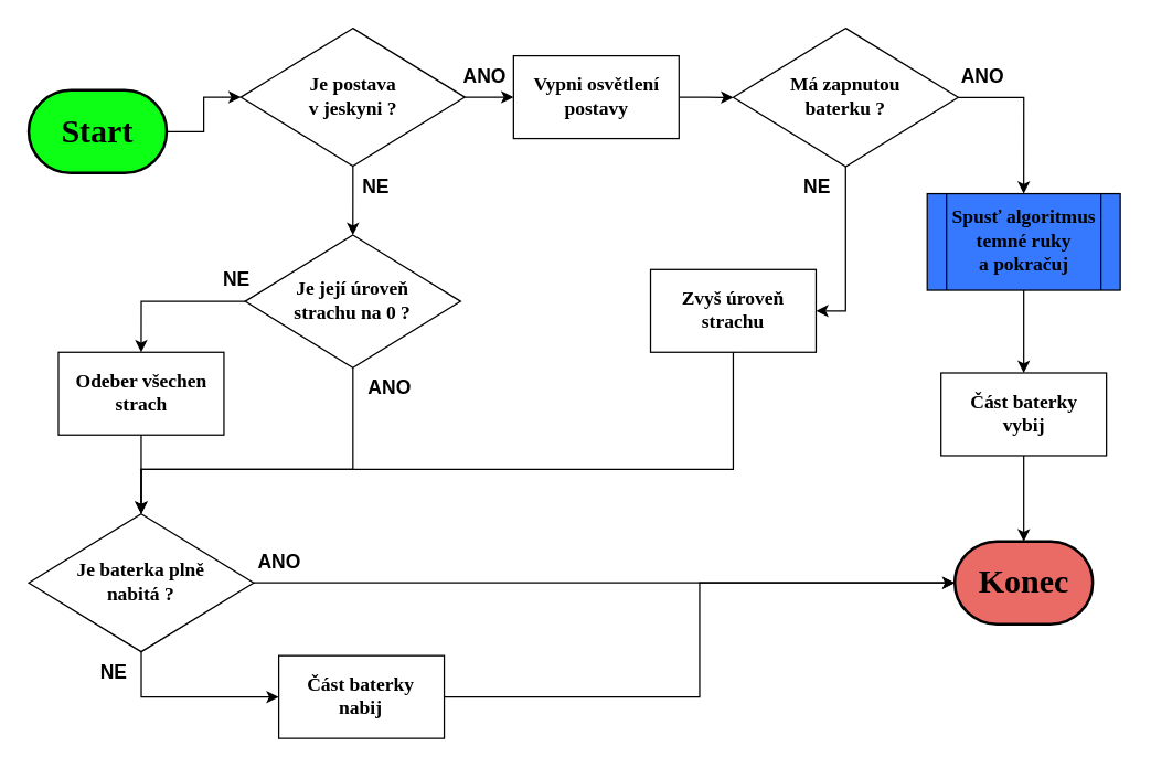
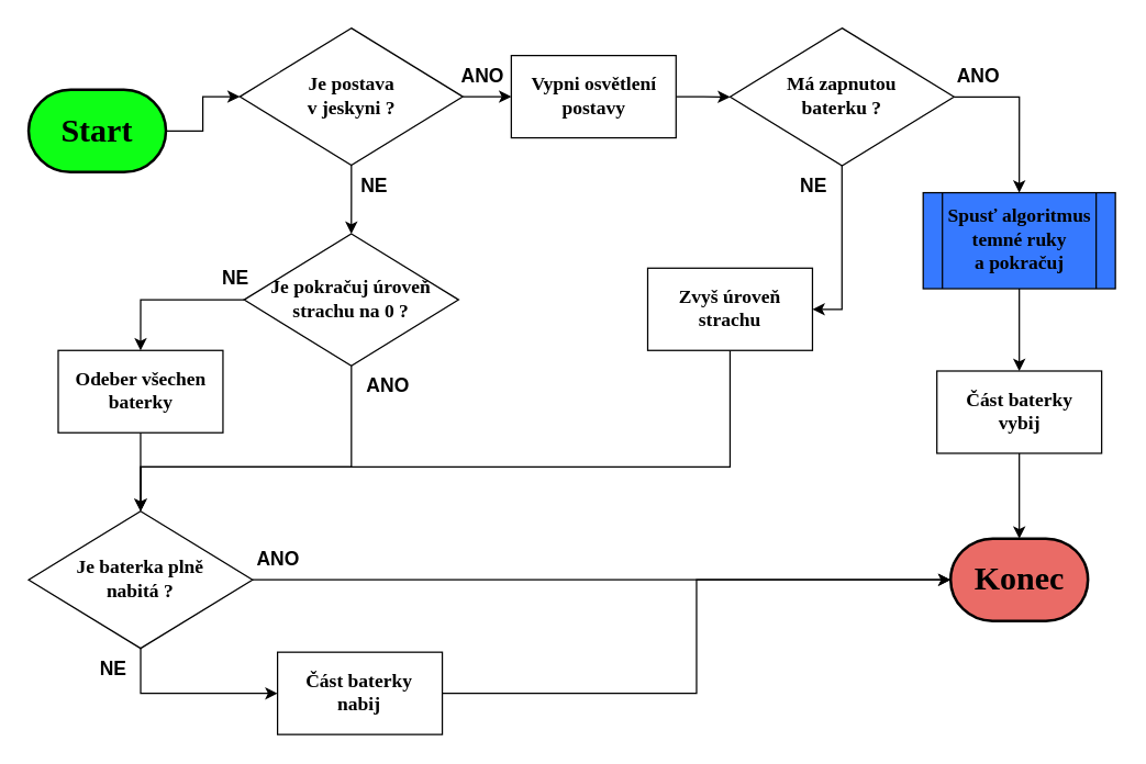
- <mxCell id="16" value="&lt;font face=&quot;Verdana&quot;&gt;&lt;span style=&quot;font-size: 14px;&quot;&gt;&lt;b&gt;Je její úroveň&lt;br&gt;strachu na 0 ?&lt;/b&gt;&lt;/span&gt;&lt;/font&gt;" style="rhombus;whiteSpace=wrap;html=1;" parent="1" vertex="1"><mxGeometry x="176.94" y="170" width="156.25" height="96.15" as="geometry" /></mxCell>
+ <mxCell id="16" value="&lt;font face=&quot;Verdana&quot;&gt;&lt;span style=&quot;font-size: 14px;&quot;&gt;&lt;b&gt;Je pokračuj úroveň&lt;br&gt;strachu na 0 ?&lt;/b&gt;&lt;/span&gt;&lt;/font&gt;" style="rhombus;whiteSpace=wrap;html=1;" parent="1" vertex="1"><mxGeometry x="176.94" y="170" width="156.25" height="96.15" as="geometry" /></mxCell>
- <mxCell id="6" value="&lt;font face=&quot;Verdana&quot; style=&quot;font-size: 14px;&quot;&gt;&lt;b&gt;Odeber všechen&lt;br&gt;strach&lt;/b&gt;&lt;/font&gt;" style="rounded=0;whiteSpace=wrap;html=1;" parent="1" vertex="1"><mxGeometry x="41.56" y="255" width="120" height="60" as="geometry" /></mxCell>
+ <mxCell id="6" value="&lt;font face=&quot;Verdana&quot; style=&quot;font-size: 14px;&quot;&gt;&lt;b&gt;Odeber všechen&lt;br&gt;baterky&lt;/b&gt;&lt;/font&gt;" style="rounded=0;whiteSpace=wrap;html=1;" parent="1" vertex="1"><mxGeometry x="41.56" y="255" width="120" height="60" as="geometry" /></mxCell>
